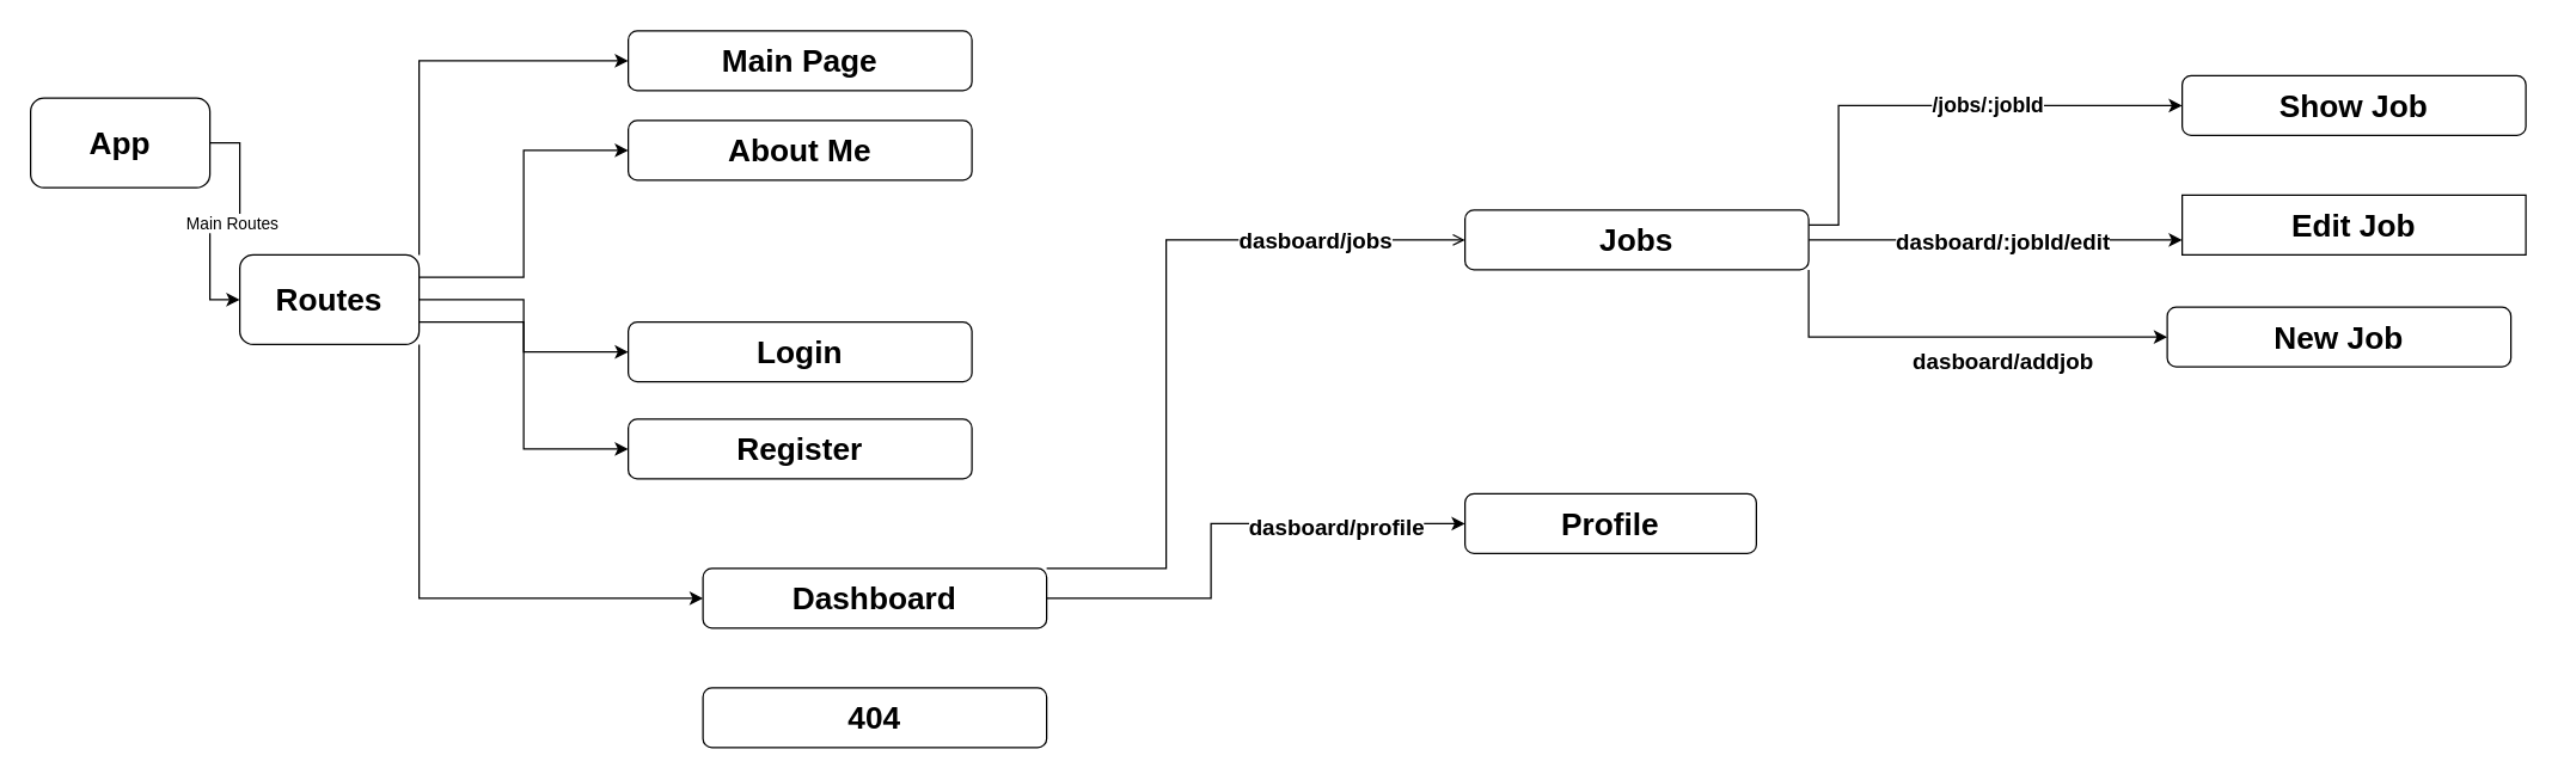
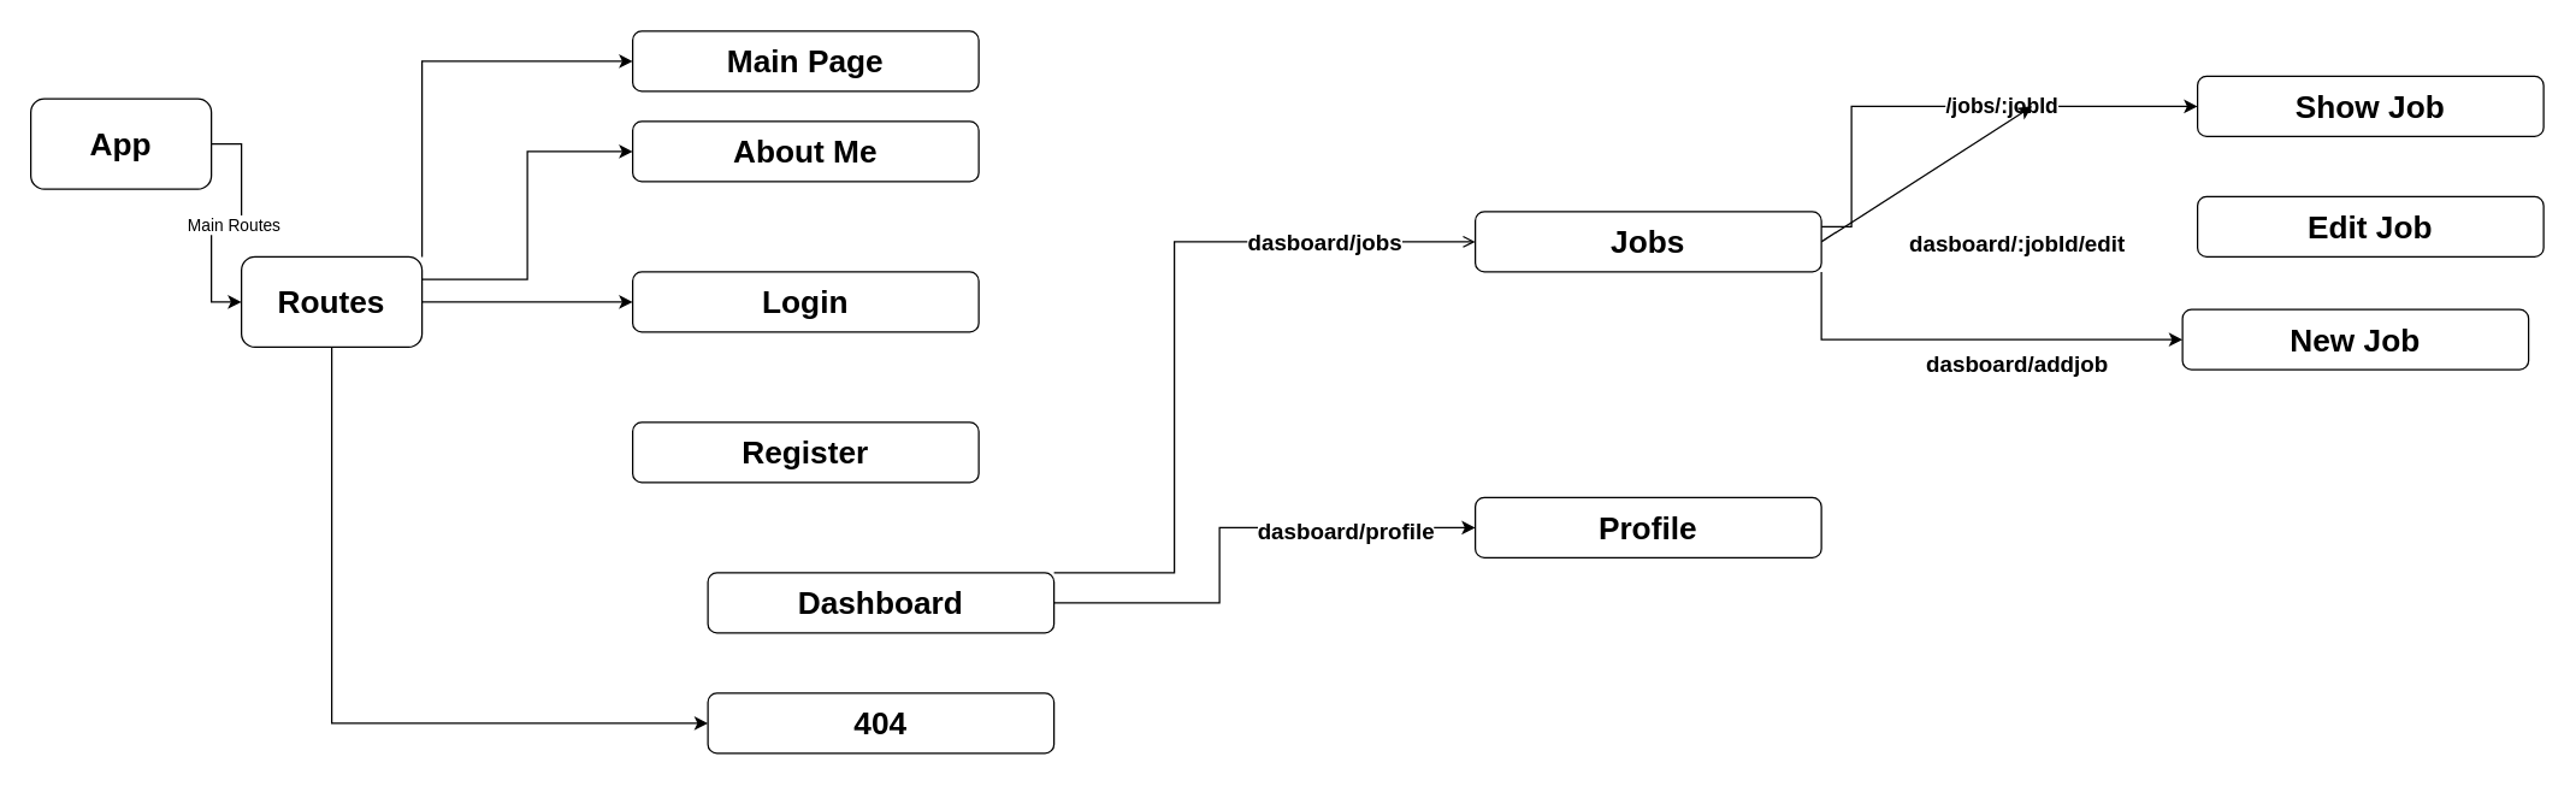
- <mxCell id="24" value="&lt;span style=&quot;font-size: 21px&quot;&gt;&lt;b&gt;Edit Job&lt;/b&gt;&lt;/span&gt;" style="whiteSpace=wrap;html=1;rounded=0;" vertex="1" parent="1"><mxGeometry x="1460" y="130" width="230" height="40" as="geometry" /></mxCell>
+ <mxCell id="24" value="&lt;span style=&quot;font-size: 21px&quot;&gt;&lt;b&gt;Edit Job&lt;/b&gt;&lt;/span&gt;" style="rounded=1;whiteSpace=wrap;html=1;" vertex="1" parent="1"><mxGeometry x="1460" y="130" width="230" height="40" as="geometry" /></mxCell>
- <mxCell id="22" style="edgeStyle=orthogonalEdgeStyle;rounded=0;orthogonalLoop=1;jettySize=auto;html=1;exitX=1;exitY=0.5;exitDx=0;exitDy=0;entryX=0;entryY=0.75;entryDx=0;entryDy=0;" edge="1" parent="1" source="23" target="24"><mxGeometry relative="1" as="geometry" /></mxCell>
+ <mxCell id="22" style="edgeStyle=orthogonalEdgeStyle;rounded=0;orthogonalLoop=1;jettySize=auto;html=1;exitX=1;exitY=0.5;exitDx=0;exitDy=0;" edge="1" parent="1" source="23" target="29"><mxGeometry relative="1" as="geometry" /></mxCell>
- <mxCell id="14" value="&lt;span style=&quot;font-size: 21px&quot;&gt;&lt;b&gt;Login&lt;/b&gt;&lt;/span&gt;" style="rounded=1;whiteSpace=wrap;html=1;" vertex="1" parent="1"><mxGeometry x="420" y="215" width="230" height="40" as="geometry" /></mxCell>
+ <mxCell id="14" value="&lt;span style=&quot;font-size: 21px&quot;&gt;&lt;b&gt;Login&lt;/b&gt;&lt;/span&gt;" style="rounded=1;whiteSpace=wrap;html=1;" vertex="1" parent="1"><mxGeometry x="420" y="180" width="230" height="40" as="geometry" /></mxCell>
- <mxCell id="8" style="edgeStyle=orthogonalEdgeStyle;rounded=0;orthogonalLoop=1;jettySize=auto;html=1;exitX=1;exitY=0.75;exitDx=0;exitDy=0;entryX=0;entryY=0.5;entryDx=0;entryDy=0;" edge="1" parent="1" source="11" target="15"><mxGeometry relative="1" as="geometry" /></mxCell>
- <mxCell id="27" value="&lt;span style=&quot;font-size: 21px&quot;&gt;&lt;b&gt;Profile&lt;/b&gt;&lt;/span&gt;" style="rounded=1;whiteSpace=wrap;html=1;" vertex="1" parent="1"><mxGeometry x="980" y="330" width="195" height="40" as="geometry" /></mxCell>
+ <mxCell id="27" value="&lt;span style=&quot;font-size: 21px&quot;&gt;&lt;b&gt;Profile&lt;/b&gt;&lt;/span&gt;" style="rounded=1;whiteSpace=wrap;html=1;" vertex="1" parent="1"><mxGeometry x="980" y="330" width="230" height="40" as="geometry" /></mxCell>
- <mxCell id="9" style="edgeStyle=orthogonalEdgeStyle;rounded=0;orthogonalLoop=1;jettySize=auto;html=1;exitX=1;exitY=1;exitDx=0;exitDy=0;entryX=0;entryY=0.5;entryDx=0;entryDy=0;" edge="1" parent="1" source="11" target="20"><mxGeometry relative="1" as="geometry" /></mxCell>
+ <mxCell id="10" style="edgeStyle=orthogonalEdgeStyle;rounded=0;orthogonalLoop=1;jettySize=auto;html=1;exitX=0.5;exitY=1;exitDx=0;exitDy=0;entryX=0;entryY=0.5;entryDx=0;entryDy=0;" edge="1" parent="1" source="11" target="30"><mxGeometry relative="1" as="geometry" /></mxCell>
